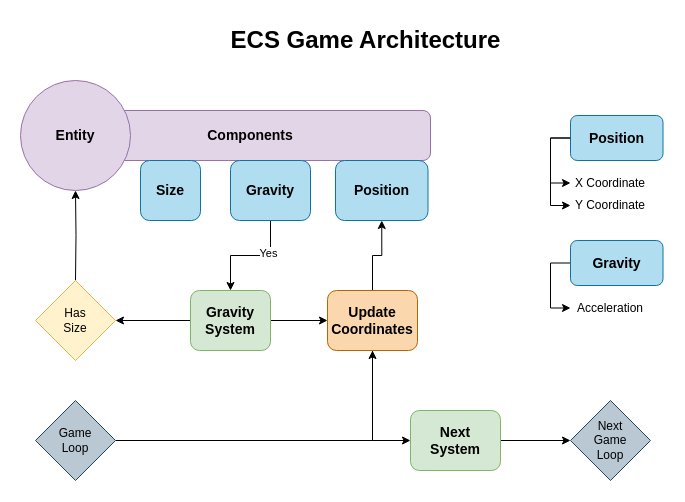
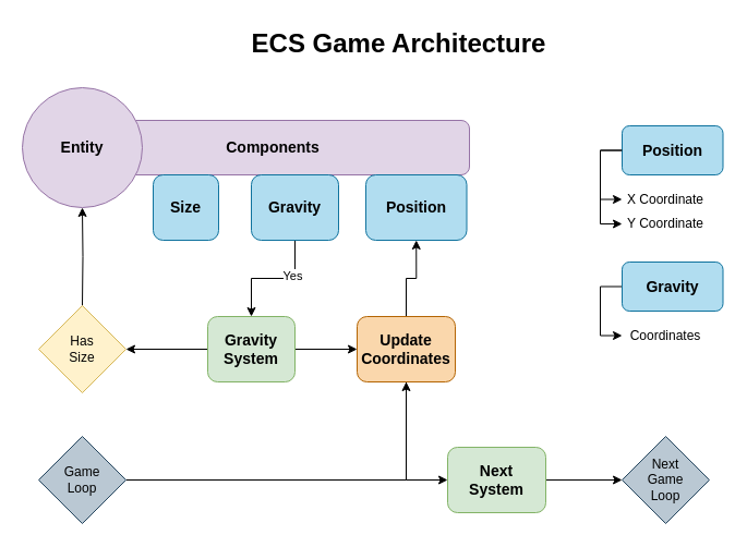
- <mxCell id="27" value="Acceleration" style="text;html=1;align=center;verticalAlign=middle;whiteSpace=wrap;rounded=0;fontSize=12;" vertex="1" parent="1"><mxGeometry x="570" y="300" width="80" height="15" as="geometry" /></mxCell>
+ <mxCell id="27" value="Coordinates" style="text;html=1;align=center;verticalAlign=middle;whiteSpace=wrap;rounded=0;fontSize=12;" vertex="1" parent="1"><mxGeometry x="570" y="300" width="80" height="15" as="geometry" /></mxCell>
